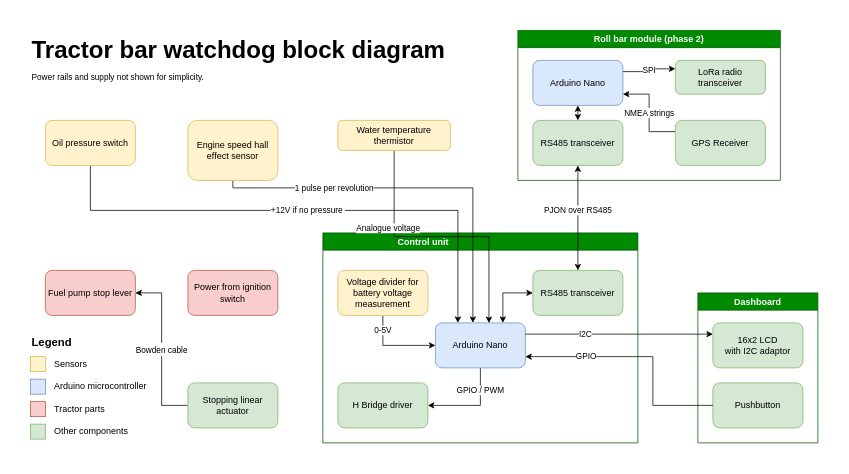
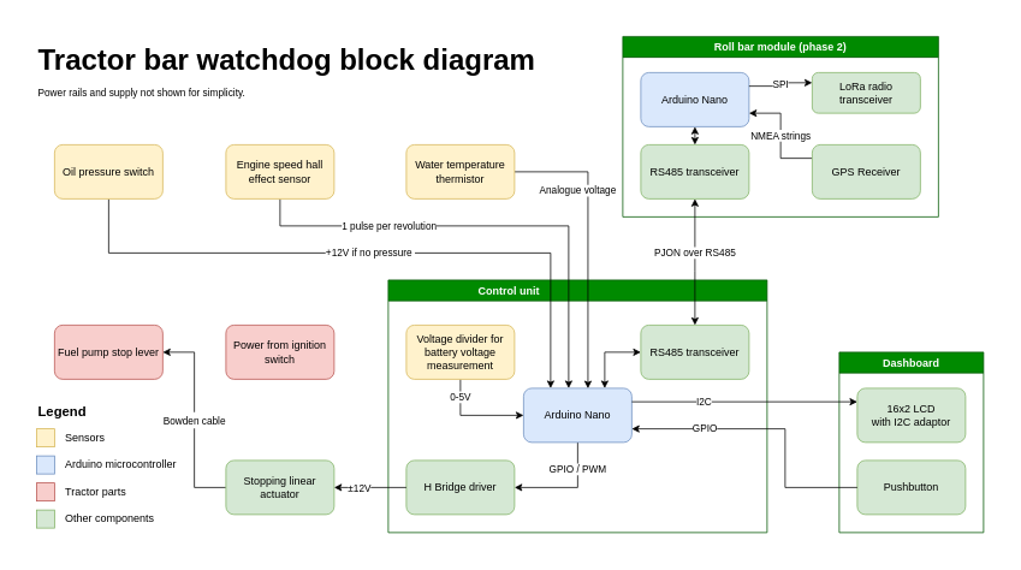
- <mxCell id="34" value="Water temperature thermistor" style="rounded=1;whiteSpace=wrap;html=1;fillColor=#fff2cc;strokeColor=#d6b656;" parent="1" vertex="1"><mxGeometry x="450" y="160" width="150" height="40" as="geometry" /></mxCell>
+ <mxCell id="34" value="Water temperature thermistor" style="rounded=1;whiteSpace=wrap;html=1;fillColor=#fff2cc;strokeColor=#d6b656;" parent="1" vertex="1"><mxGeometry x="450" y="160" width="120" height="60" as="geometry" /></mxCell>
- <mxCell id="31" value="Engine speed hall effect sensor" style="rounded=1;whiteSpace=wrap;html=1;fillColor=#fff2cc;strokeColor=#d6b656;" parent="1" vertex="1"><mxGeometry x="250" y="160" width="120" height="80" as="geometry" /></mxCell>
+ <mxCell id="31" value="Engine speed hall effect sensor" style="rounded=1;whiteSpace=wrap;html=1;fillColor=#fff2cc;strokeColor=#d6b656;" parent="1" vertex="1"><mxGeometry x="250" y="160" width="120" height="60" as="geometry" /></mxCell>
+ <mxCell id="47" style="edgeStyle=orthogonalEdgeStyle;rounded=0;orthogonalLoop=1;jettySize=auto;html=1;entryX=1;entryY=0.5;entryDx=0;entryDy=0;fontSize=15;startArrow=none;startFill=0;endArrow=classic;endFill=1;" parent="1" source="19" target="4" edge="1"><mxGeometry relative="1" as="geometry" /></mxCell>
+ <mxCell id="48" value="±12V" style="edgeLabel;html=1;align=center;verticalAlign=middle;resizable=0;points=[];fontSize=11;" parent="47" vertex="1" connectable="0"><mxGeometry x="0.32" relative="1" as="geometry"><mxPoint as="offset" /></mxGeometry></mxCell>
